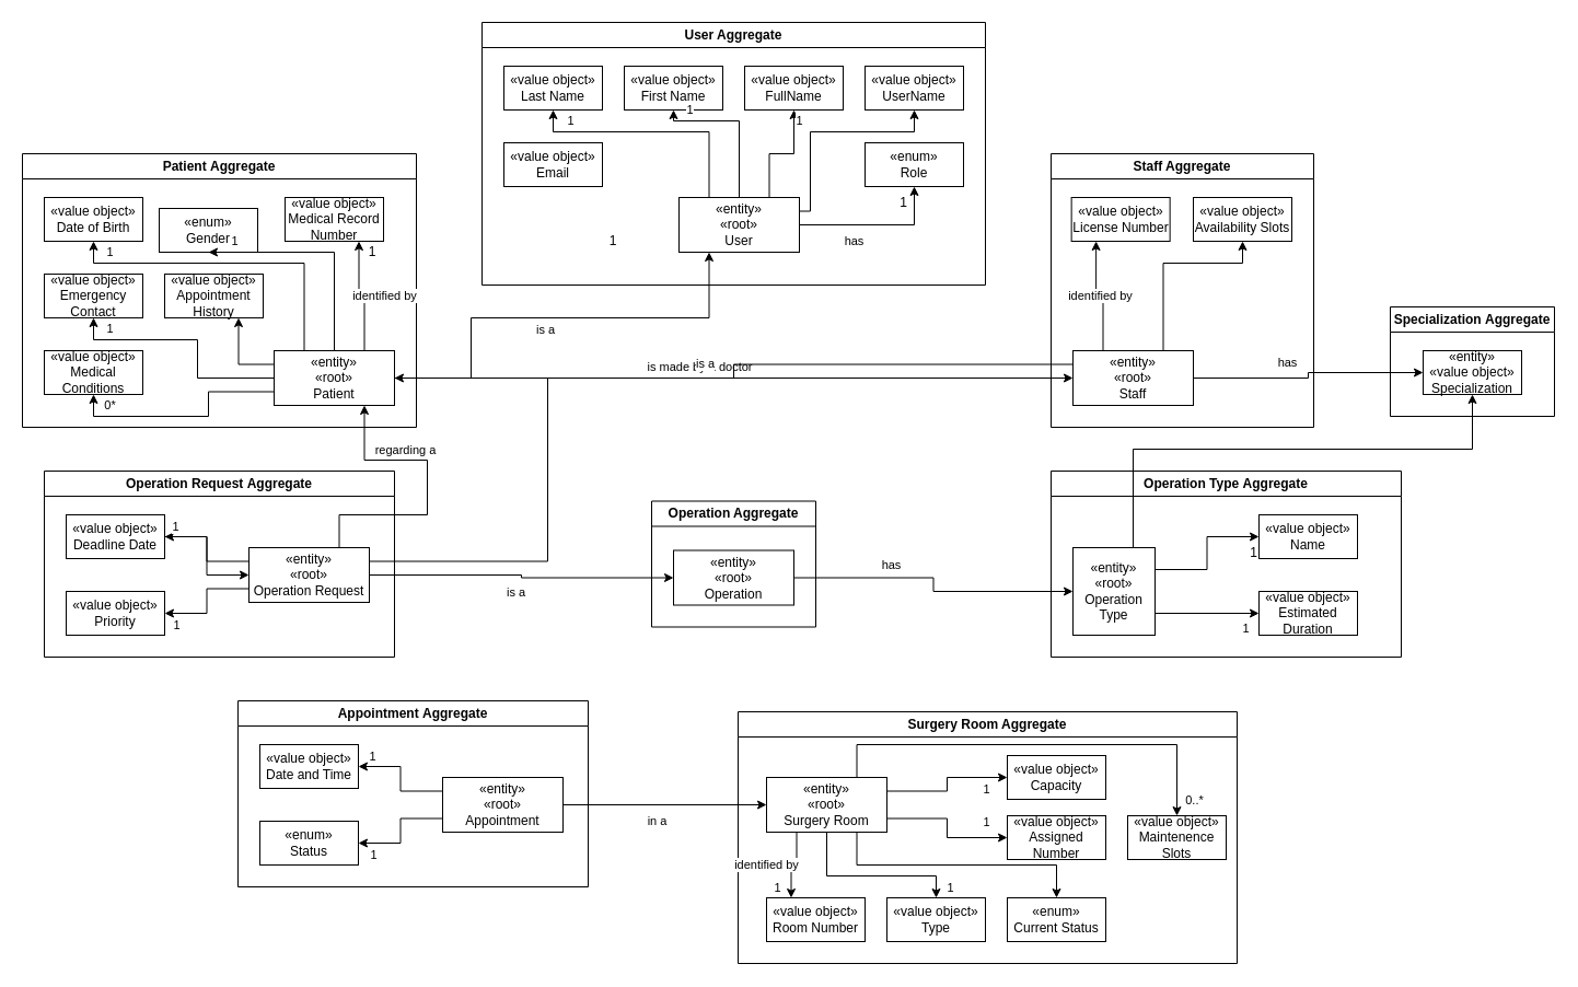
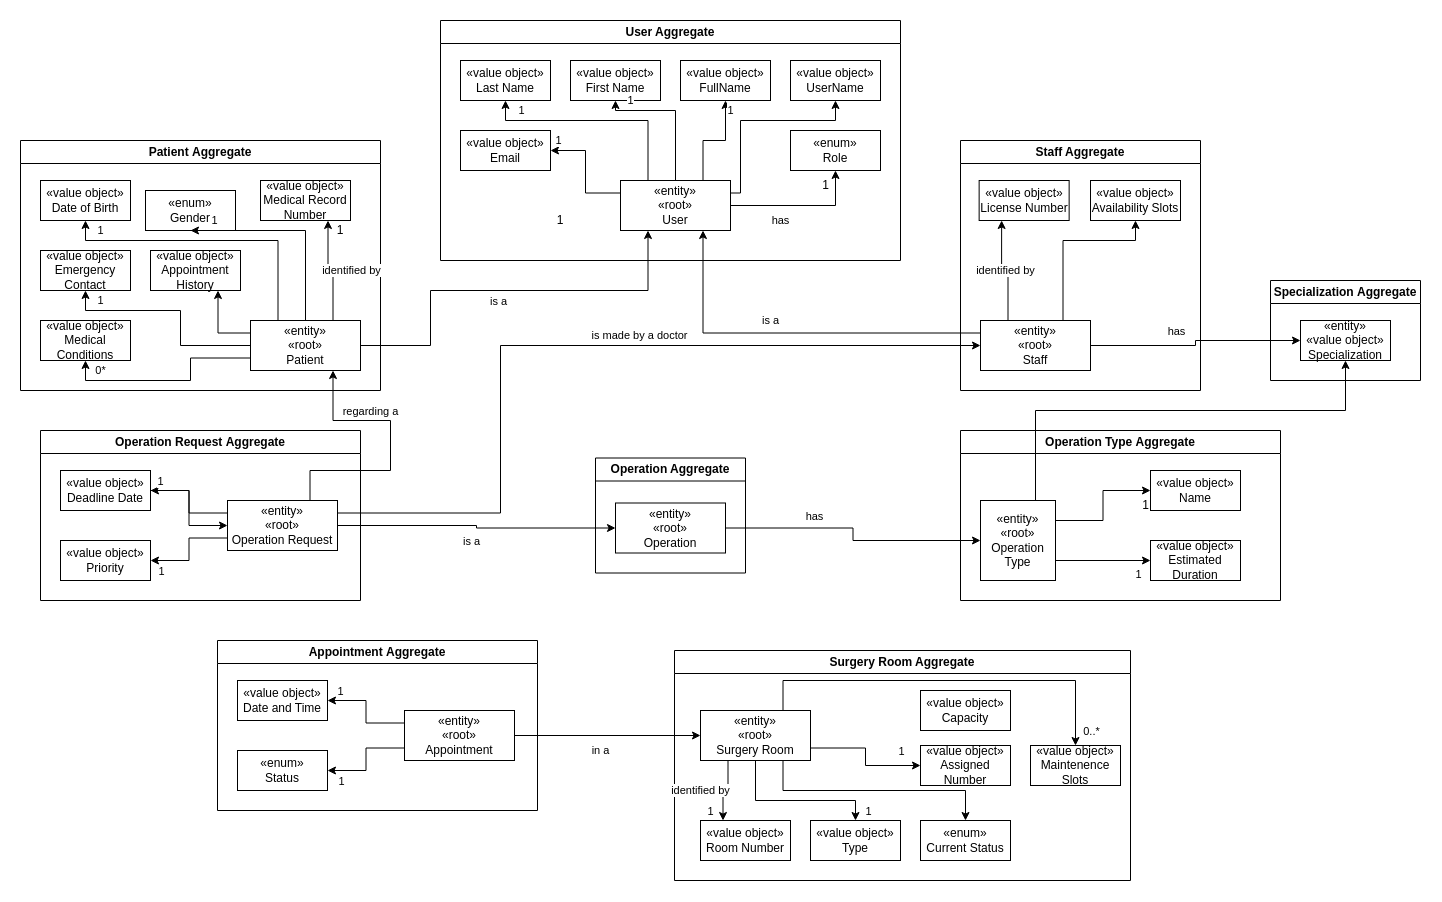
+ <mxCell id="27" value="1" style="edgeStyle=orthogonalEdgeStyle;rounded=0;orthogonalLoop=1;jettySize=auto;html=1;exitX=0;exitY=0.25;exitDx=0;exitDy=0;entryX=1;entryY=0.5;entryDx=0;entryDy=0;" edge="1" parent="22" source="33" target="23"><mxGeometry x="0.869" y="-10" relative="1" as="geometry"><mxPoint as="offset" /></mxGeometry></mxCell>
- <mxCell id="96" value="is a" style="edgeStyle=orthogonalEdgeStyle;rounded=0;orthogonalLoop=1;jettySize=auto;html=1;exitX=0;exitY=0.25;exitDx=0;exitDy=0;" edge="1" parent="1" source="60" target="50"><mxGeometry x="0.105" y="-13" relative="1" as="geometry"><mxPoint as="offset" /></mxGeometry></mxCell>
+ <mxCell id="96" value="is a" style="edgeStyle=orthogonalEdgeStyle;rounded=0;orthogonalLoop=1;jettySize=auto;html=1;exitX=0;exitY=0.25;exitDx=0;exitDy=0;entryX=0.75;entryY=1;entryDx=0;entryDy=0;" edge="1" parent="1" source="60" target="33"><mxGeometry x="0.105" y="-13" relative="1" as="geometry"><mxPoint as="offset" /></mxGeometry></mxCell>
- <mxCell id="10" style="edgeStyle=orthogonalEdgeStyle;rounded=0;orthogonalLoop=1;jettySize=auto;html=1;exitX=1;exitY=0.25;exitDx=0;exitDy=0;entryX=0;entryY=0.5;entryDx=0;entryDy=0;" edge="1" parent="2" source="14" target="17"><mxGeometry relative="1" as="geometry" /></mxCell>
- <mxCell id="11" value="1" style="edgeLabel;html=1;align=center;verticalAlign=middle;resizable=0;points=[];" vertex="1" connectable="0" parent="10"><mxGeometry x="0.74" relative="1" as="geometry"><mxPoint x="-4" y="10" as="offset" /></mxGeometry></mxCell>
